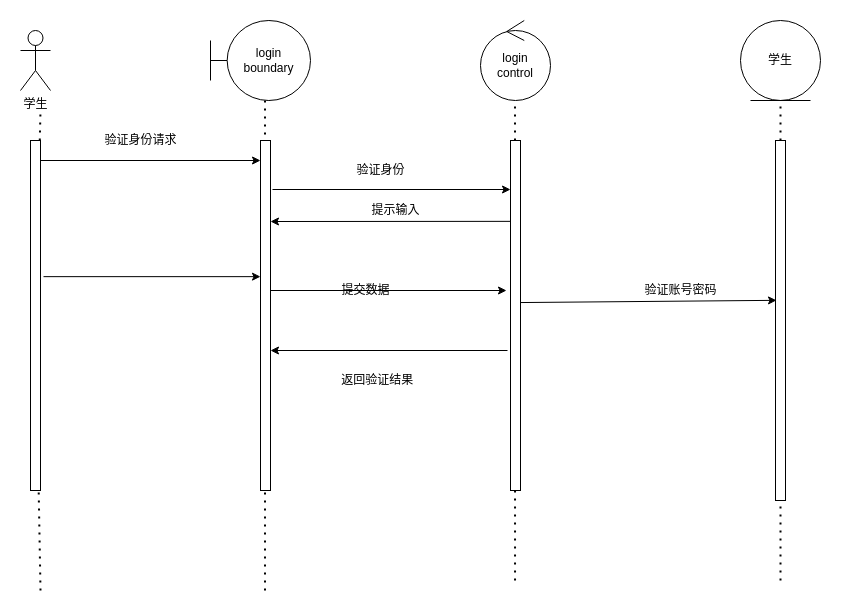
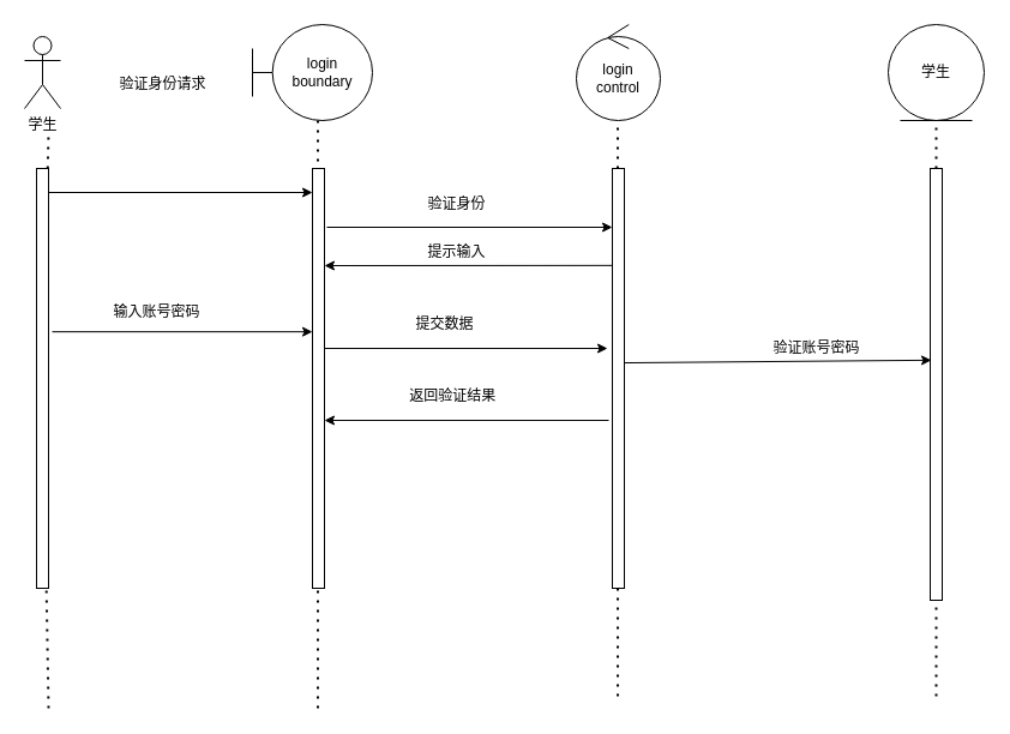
- <mxCell id="13" value="验证身份请求" style="text;html=1;align=center;verticalAlign=middle;resizable=0;points=[];autosize=1;" vertex="1" parent="1"><mxGeometry x="95" y="130" width="90" height="20" as="geometry" /></mxCell>
+ <mxCell id="13" value="验证身份请求" style="text;html=1;align=center;verticalAlign=middle;resizable=0;points=[];autosize=1;" vertex="1" parent="1"><mxGeometry x="90" y="60" width="90" height="20" as="geometry" /></mxCell>
- <mxCell id="19" value="&amp;nbsp; &amp;nbsp; &amp;nbsp; &amp;nbsp; &amp;nbsp;提示输入" style="text;html=1;align=center;verticalAlign=middle;resizable=0;points=[];autosize=1;" vertex="1" parent="1"><mxGeometry x="335" y="200" width="90" height="20" as="geometry" /></mxCell>
+ <mxCell id="19" value="&amp;nbsp; &amp;nbsp; &amp;nbsp; &amp;nbsp; &amp;nbsp;提示输入" style="text;html=1;align=center;verticalAlign=middle;resizable=0;points=[];autosize=1;" vertex="1" parent="1"><mxGeometry x="320" y="200" width="90" height="20" as="geometry" /></mxCell>
+ <mxCell id="21" value="输入账号密码" style="text;html=1;align=center;verticalAlign=middle;resizable=0;points=[];autosize=1;" vertex="1" parent="1"><mxGeometry x="85" y="250" width="90" height="20" as="geometry" /></mxCell>
- <mxCell id="29" value="提交数据" style="text;html=1;align=center;verticalAlign=middle;resizable=0;points=[];autosize=1;" vertex="1" parent="1"><mxGeometry x="335" y="280" width="60" height="20" as="geometry" /></mxCell>
+ <mxCell id="29" value="提交数据" style="text;html=1;align=center;verticalAlign=middle;resizable=0;points=[];autosize=1;" vertex="1" parent="1"><mxGeometry x="340" y="260" width="60" height="20" as="geometry" /></mxCell>
- <mxCell id="26" value="&amp;nbsp; &amp;nbsp; &amp;nbsp; &amp;nbsp; &amp;nbsp; &amp;nbsp; &amp;nbsp; &amp;nbsp; 返回验证结果" style="text;html=1;align=center;verticalAlign=middle;resizable=0;points=[];autosize=1;" vertex="1" parent="1"><mxGeometry x="280" y="370" width="140" height="20" as="geometry" /></mxCell>
+ <mxCell id="26" value="&amp;nbsp; &amp;nbsp; &amp;nbsp; &amp;nbsp; &amp;nbsp; &amp;nbsp; &amp;nbsp; &amp;nbsp; 返回验证结果" style="text;html=1;align=center;verticalAlign=middle;resizable=0;points=[];autosize=1;" vertex="1" parent="1"><mxGeometry x="280" y="320" width="140" height="20" as="geometry" /></mxCell>
